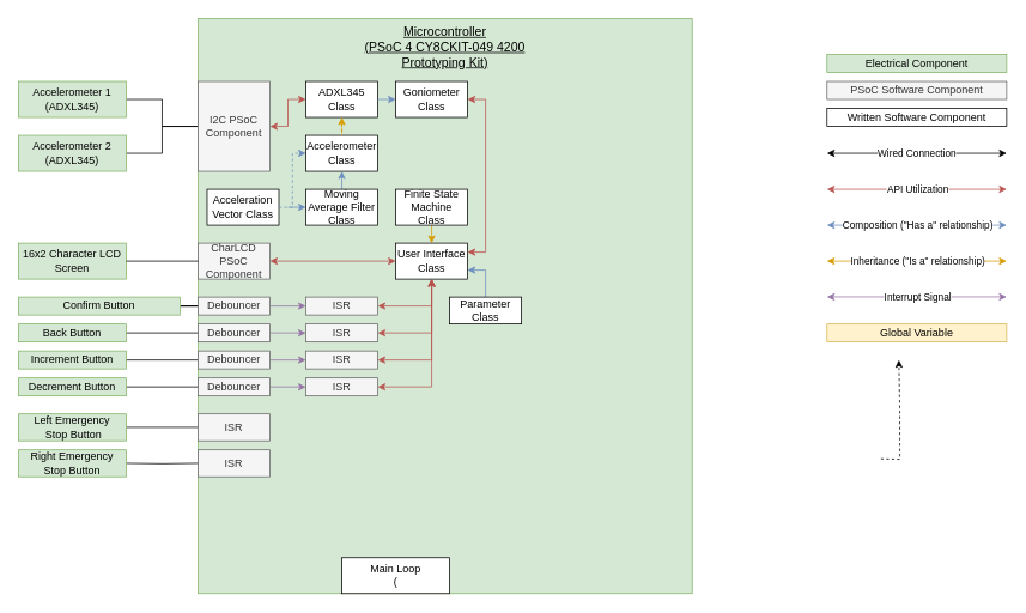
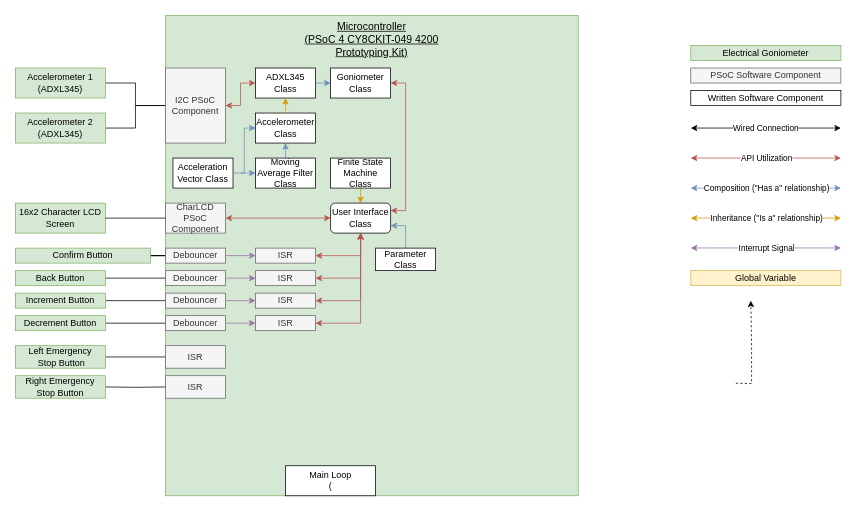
- <mxCell id="6" value="Electrical Component" style="rounded=0;whiteSpace=wrap;html=1;fillColor=#d5e8d4;strokeColor=#82b366;" parent="1" vertex="1"><mxGeometry x="920" y="60" width="200" height="20" as="geometry" /></mxCell>
+ <mxCell id="6" value="Electrical Goniometer" style="rounded=0;whiteSpace=wrap;html=1;fillColor=#d5e8d4;strokeColor=#82b366;" parent="1" vertex="1"><mxGeometry x="920" y="60" width="200" height="20" as="geometry" /></mxCell>
- <mxCell id="25" style="edgeStyle=orthogonalEdgeStyle;rounded=0;orthogonalLoop=1;jettySize=auto;html=1;exitX=1;exitY=0.5;exitDx=0;exitDy=0;startArrow=none;startFill=0;fillColor=#dae8fc;strokeColor=#6c8ebf;entryX=0;entryY=0.5;entryDx=0;entryDy=0;dashed=1;" parent="1" source="24" target="13" edge="1"><mxGeometry relative="1" as="geometry"><mxPoint x="330" y="240" as="sourcePoint" /><mxPoint x="355" y="240" as="targetPoint" /><Array as="points"><mxPoint x="325" y="230" /><mxPoint x="325" y="170" /></Array></mxGeometry></mxCell>
+ <mxCell id="25" style="edgeStyle=orthogonalEdgeStyle;rounded=0;orthogonalLoop=1;jettySize=auto;html=1;exitX=1;exitY=0.5;exitDx=0;exitDy=0;startArrow=none;startFill=0;fillColor=#dae8fc;strokeColor=#6c8ebf;entryX=0;entryY=0.5;entryDx=0;entryDy=0;" parent="1" source="24" target="13" edge="1"><mxGeometry relative="1" as="geometry"><mxPoint x="330" y="240" as="sourcePoint" /><mxPoint x="355" y="240" as="targetPoint" /><Array as="points"><mxPoint x="325" y="230" /><mxPoint x="325" y="170" /></Array></mxGeometry></mxCell>
- <mxCell id="68" value="User Interface Class" style="rounded=0;whiteSpace=wrap;html=1;" parent="1" vertex="1"><mxGeometry x="440" y="270" width="80" height="40" as="geometry" /></mxCell>
+ <mxCell id="68" value="User Interface Class" style="whiteSpace=wrap;html=1;rounded=1;" parent="1" vertex="1"><mxGeometry x="440" y="270" width="80" height="40" as="geometry" /></mxCell>
